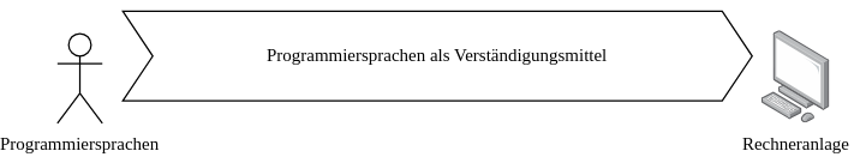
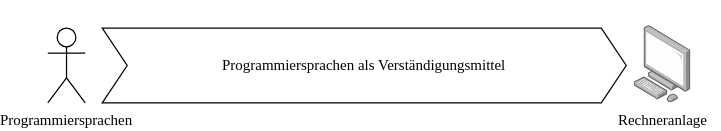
- <mxCell id="4" value="Programmiersprachen als Verständigungsmittel" style="shape=step;perimeter=stepPerimeter;whiteSpace=wrap;html=1;fixedSize=1;fontFamily=Times New Roman;" vertex="1" parent="1"><mxGeometry x="64" y="7" width="420" height="60" as="geometry" /></mxCell>
+ <mxCell id="4" value="Programmiersprachen als Verständigungsmittel" style="shape=step;perimeter=stepPerimeter;whiteSpace=wrap;html=1;fixedSize=1;fontFamily=Times New Roman;" vertex="1" parent="1"><mxGeometry x="64" y="22" width="420" height="60" as="geometry" /></mxCell>
